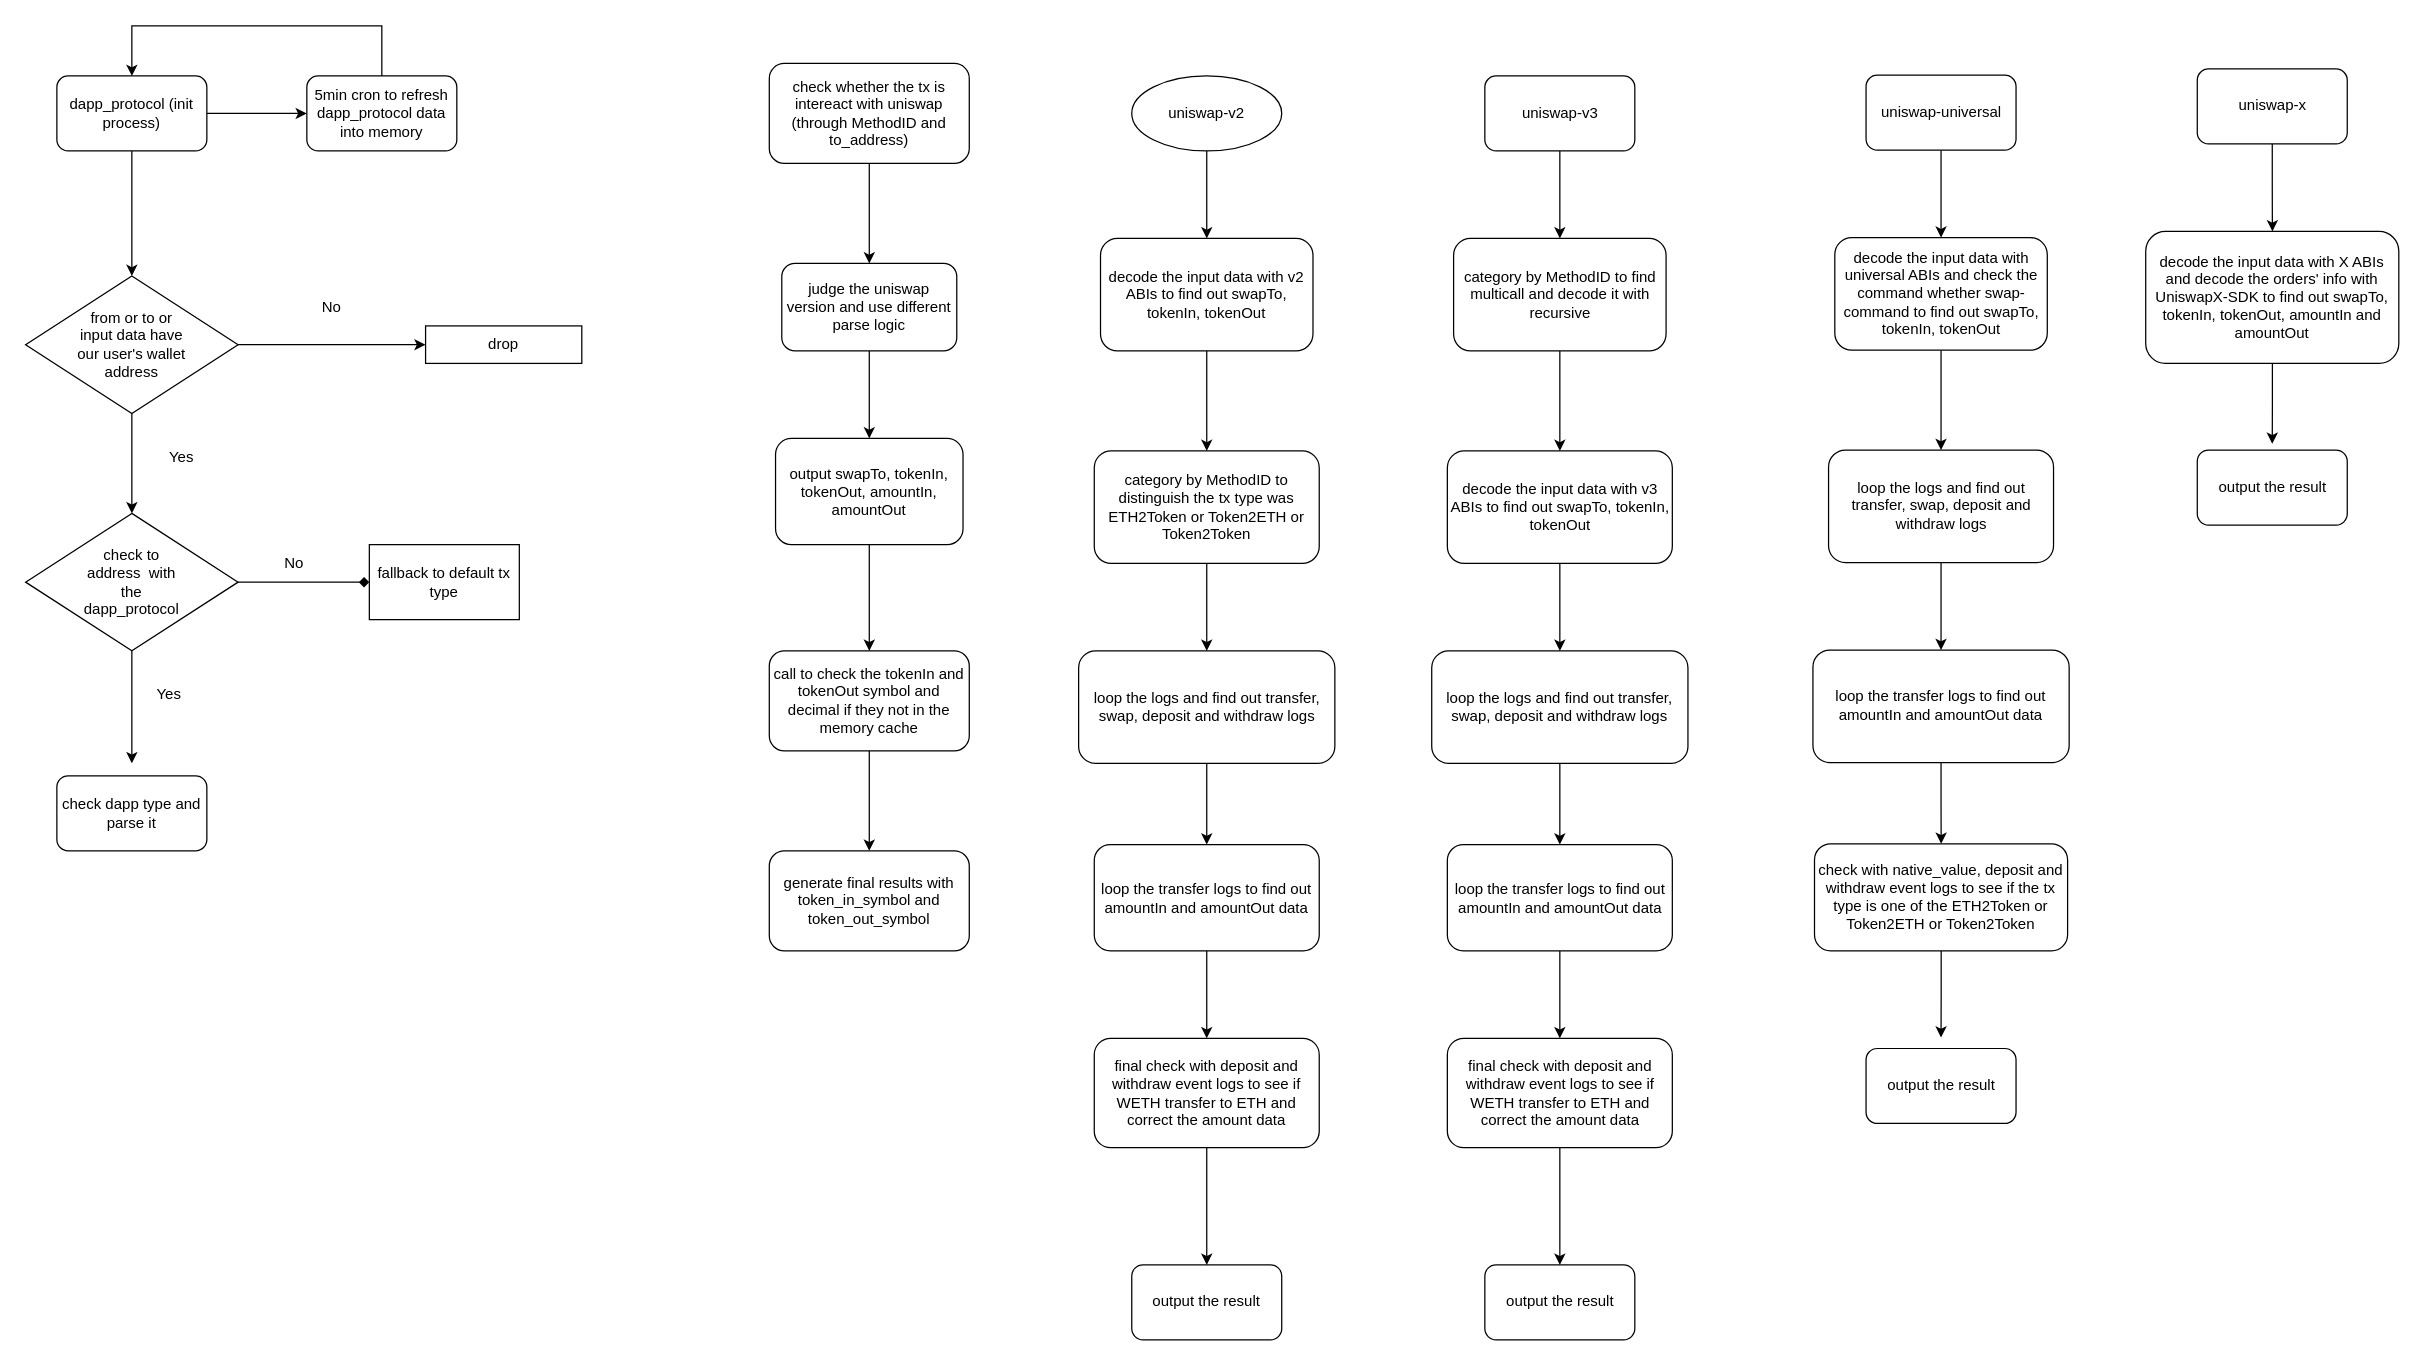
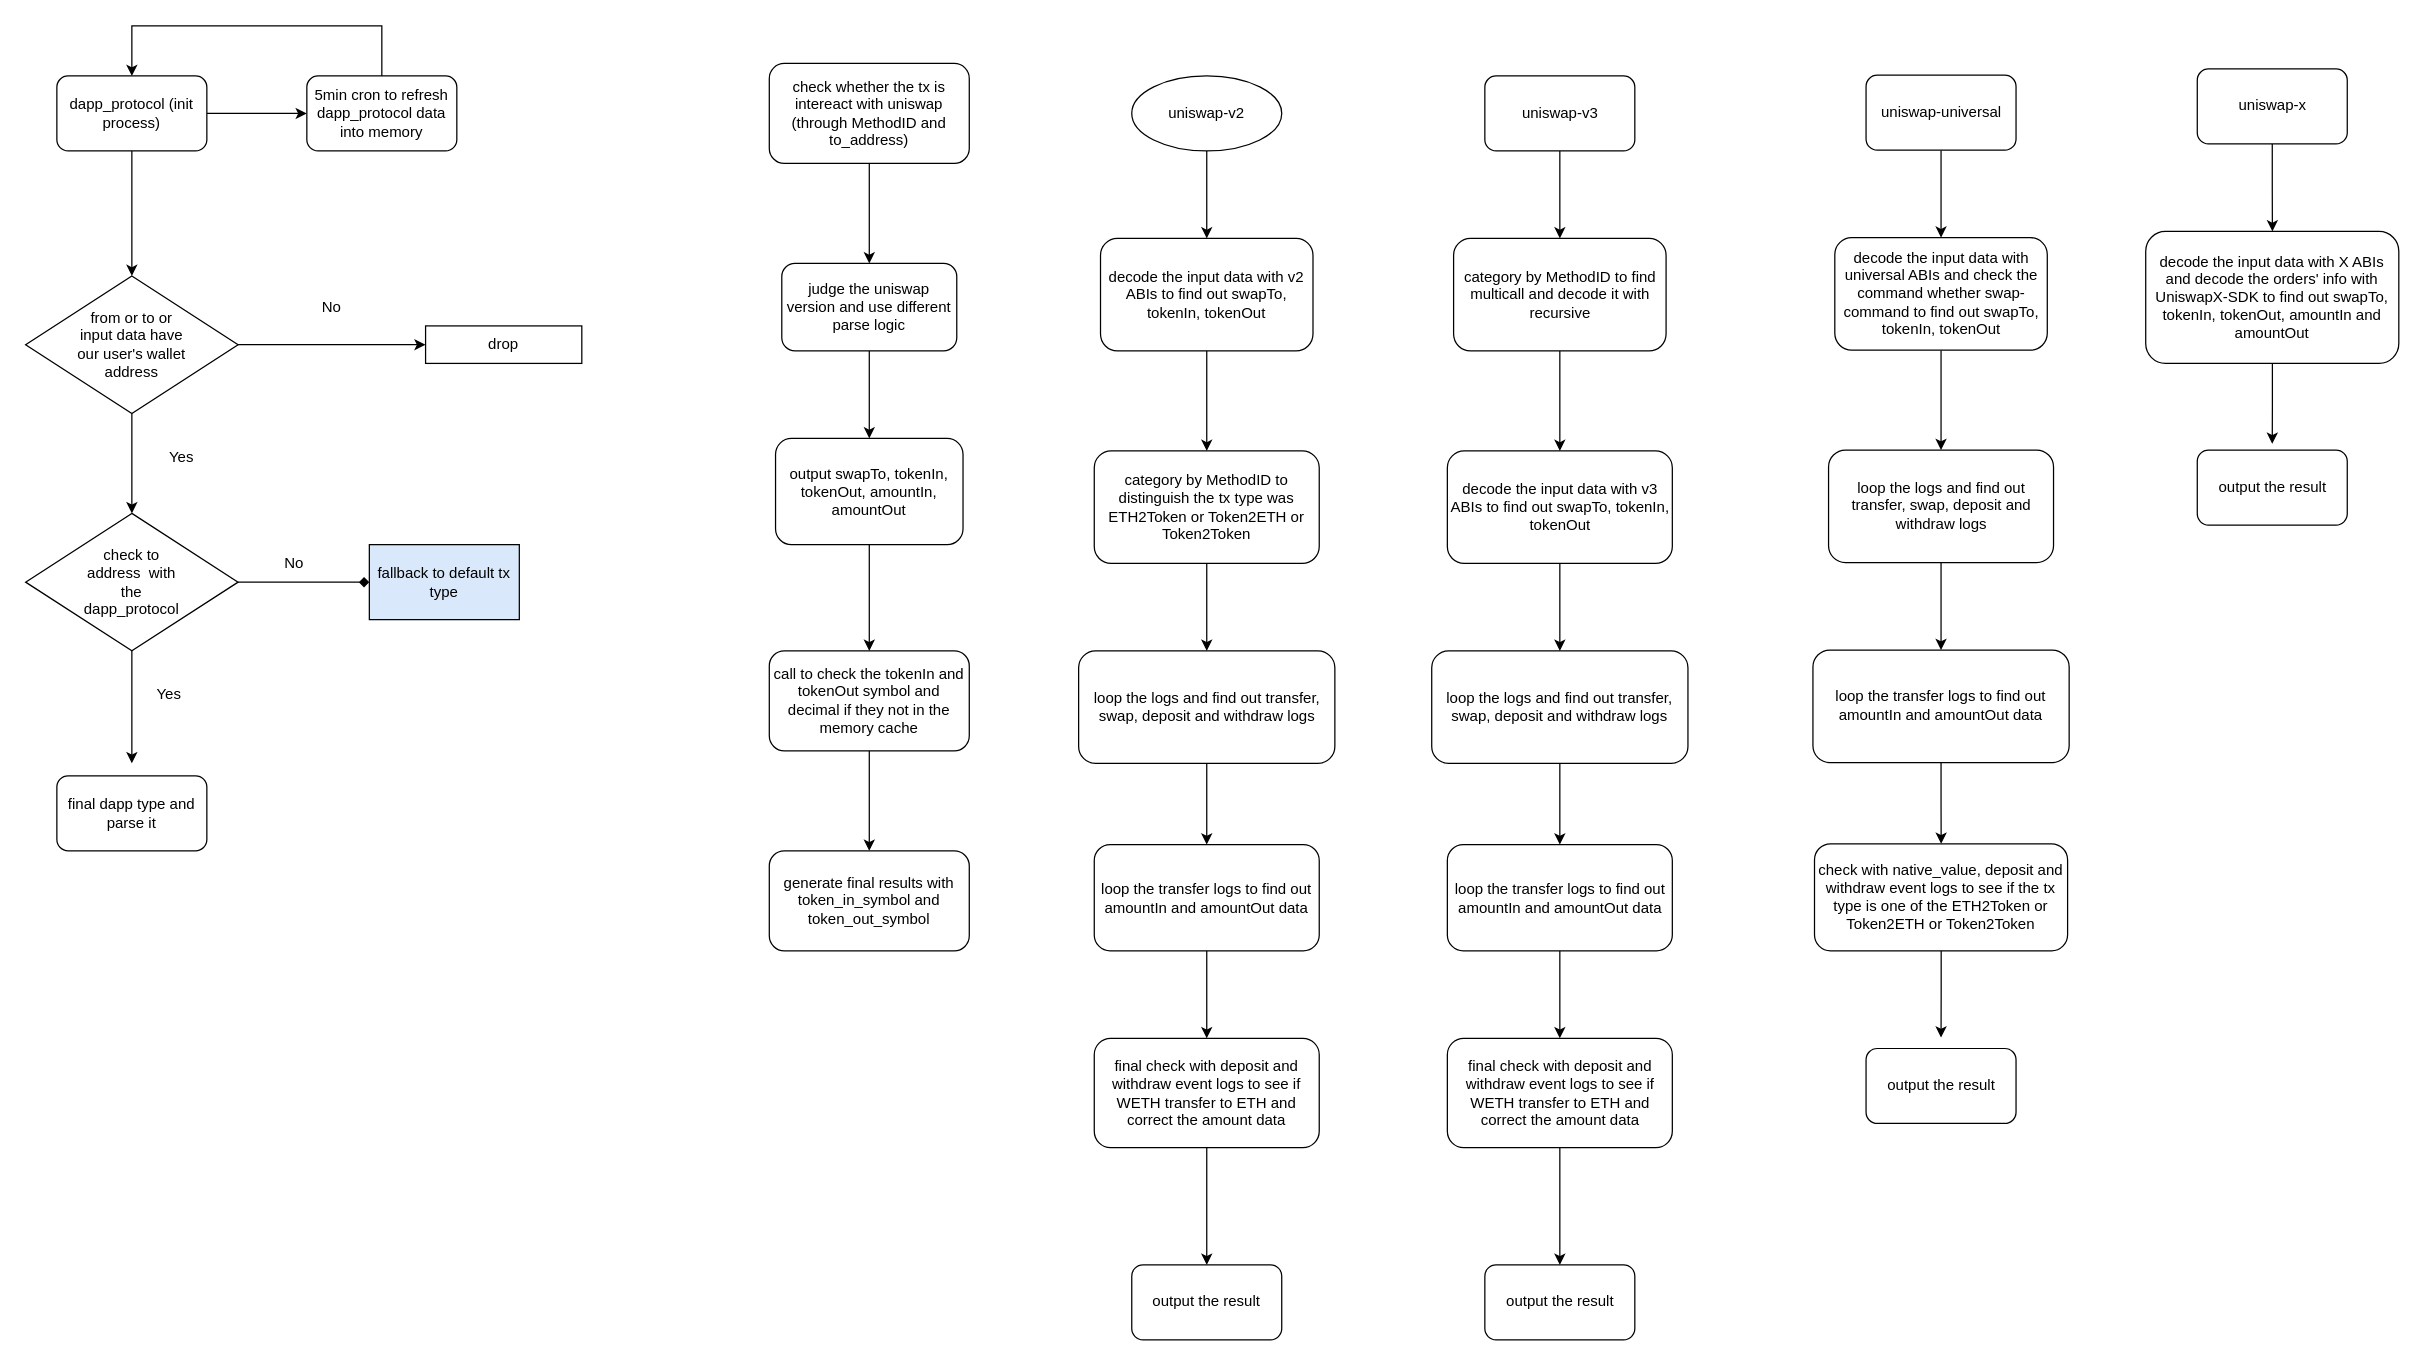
- <mxCell id="16" value="fallback to default tx type" style="whiteSpace=wrap;html=1;" parent="1" vertex="1"><mxGeometry x="295" y="435" width="120" height="60" as="geometry" /></mxCell>
+ <mxCell id="16" value="fallback to default tx type" style="whiteSpace=wrap;html=1;fillColor=#dae8fc;" parent="1" vertex="1"><mxGeometry x="295" y="435" width="120" height="60" as="geometry" /></mxCell>
- <mxCell id="18" value="check dapp type and parse it" style="rounded=1;whiteSpace=wrap;html=1;" parent="1" vertex="1"><mxGeometry x="45" y="620" width="120" height="60" as="geometry" /></mxCell>
+ <mxCell id="18" value="final dapp type and parse it" style="rounded=1;whiteSpace=wrap;html=1;" parent="1" vertex="1"><mxGeometry x="45" y="620" width="120" height="60" as="geometry" /></mxCell>
